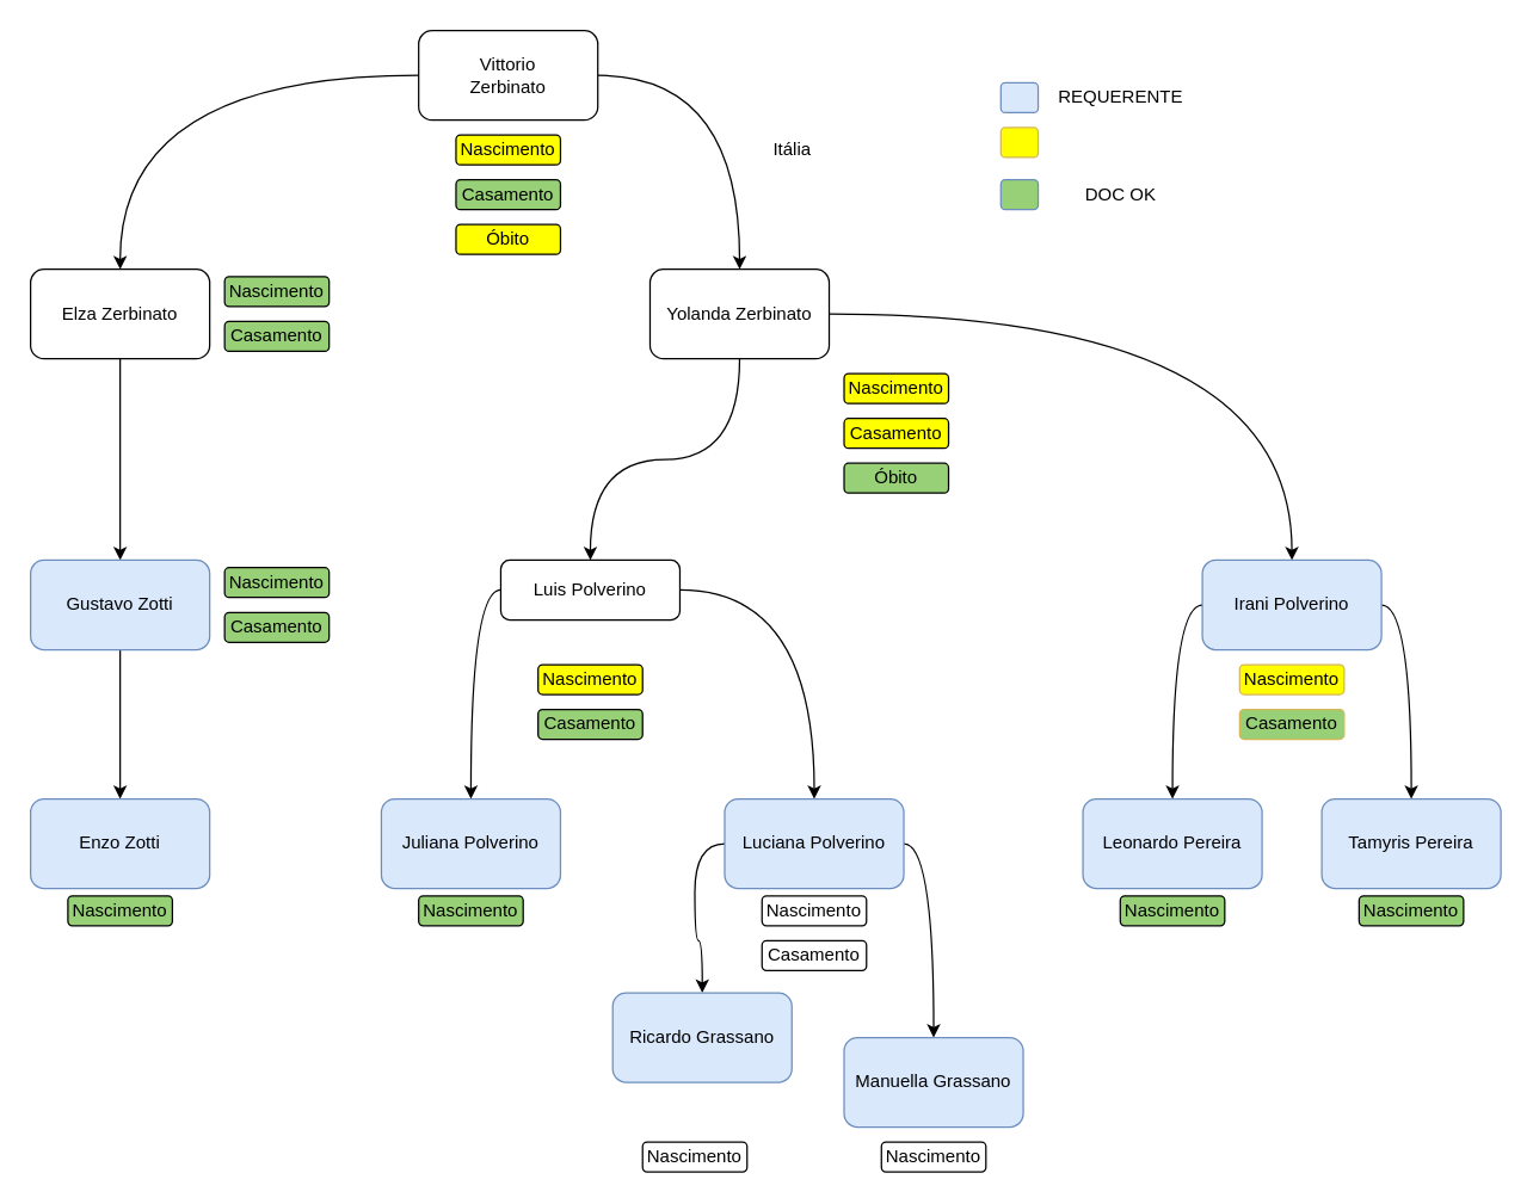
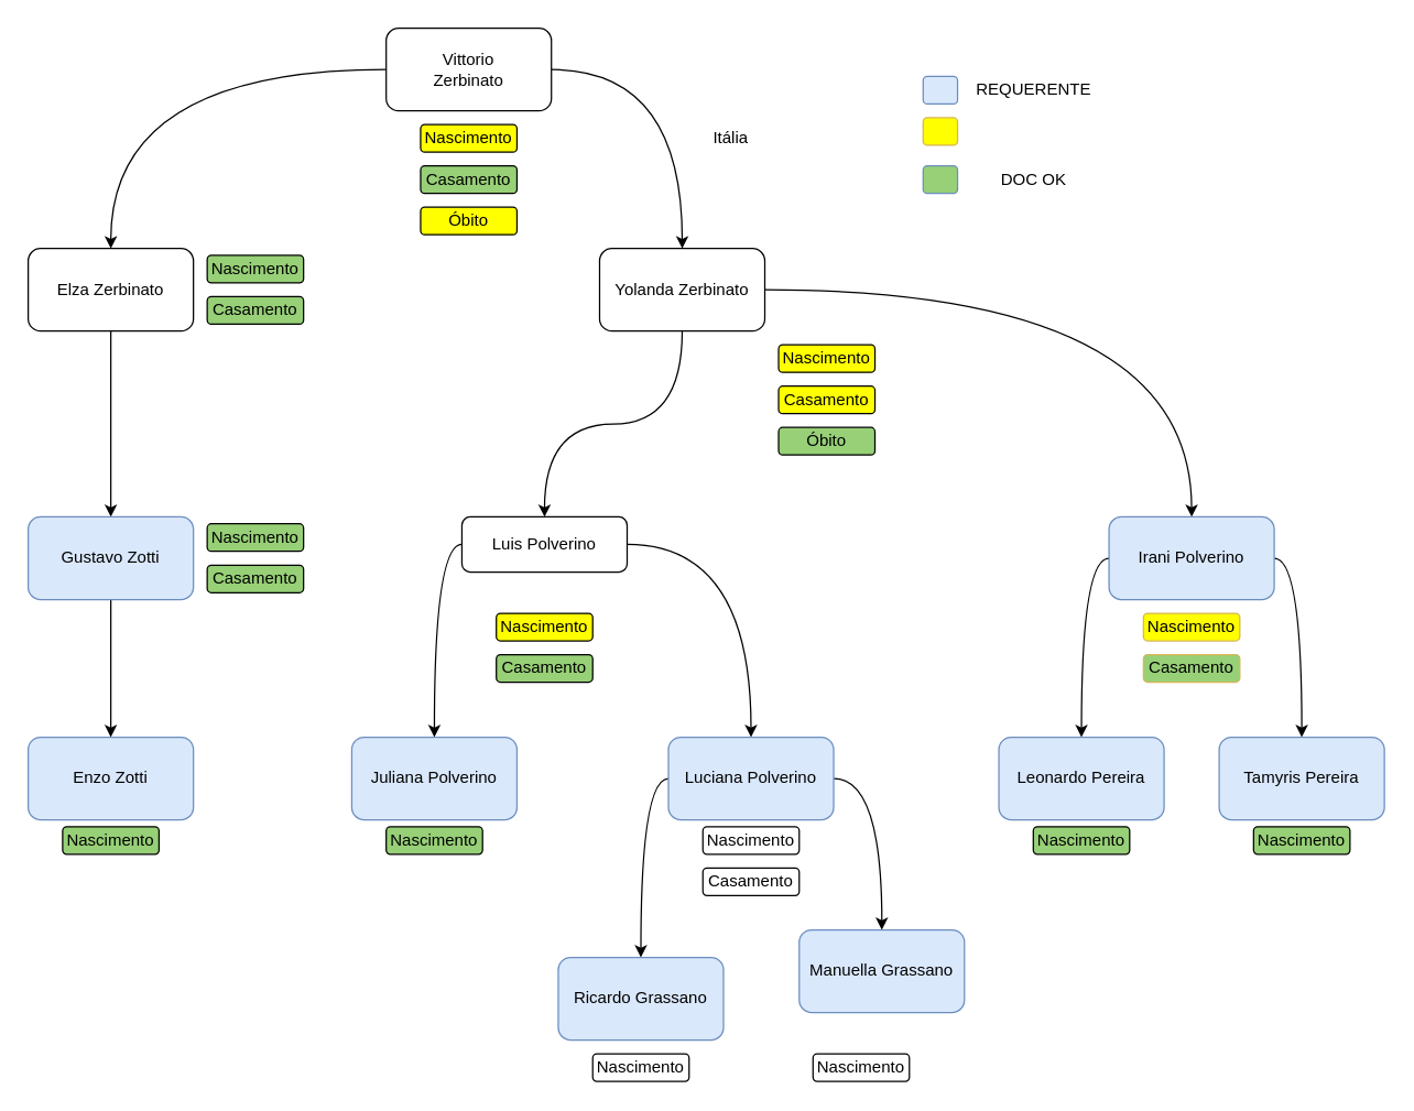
- <mxCell id="26" value="Ricardo&amp;nbsp;Grassano" style="whiteSpace=wrap;html=1;rounded=1;strokeColor=#6c8ebf;align=center;verticalAlign=middle;fontFamily=Helvetica;fontSize=12;fillColor=#dae8fc;" parent="1" vertex="1"><mxGeometry x="410" y="665" width="120" height="60" as="geometry" /></mxCell>
+ <mxCell id="26" value="Ricardo&amp;nbsp;Grassano" style="whiteSpace=wrap;html=1;rounded=1;strokeColor=#6c8ebf;align=center;verticalAlign=middle;fontFamily=Helvetica;fontSize=12;fillColor=#dae8fc;" parent="1" vertex="1"><mxGeometry x="405" y="695" width="120" height="60" as="geometry" /></mxCell>
- <mxCell id="25" value="Manuella&amp;nbsp;Grassano" style="whiteSpace=wrap;html=1;rounded=1;strokeColor=#6c8ebf;align=center;verticalAlign=middle;fontFamily=Helvetica;fontSize=12;fillColor=#dae8fc;" parent="1" vertex="1"><mxGeometry x="565" y="695" width="120" height="60" as="geometry" /></mxCell>
+ <mxCell id="25" value="Manuella&amp;nbsp;Grassano" style="whiteSpace=wrap;html=1;rounded=1;strokeColor=#6c8ebf;align=center;verticalAlign=middle;fontFamily=Helvetica;fontSize=12;fillColor=#dae8fc;" parent="1" vertex="1"><mxGeometry x="580" y="675" width="120" height="60" as="geometry" /></mxCell>
